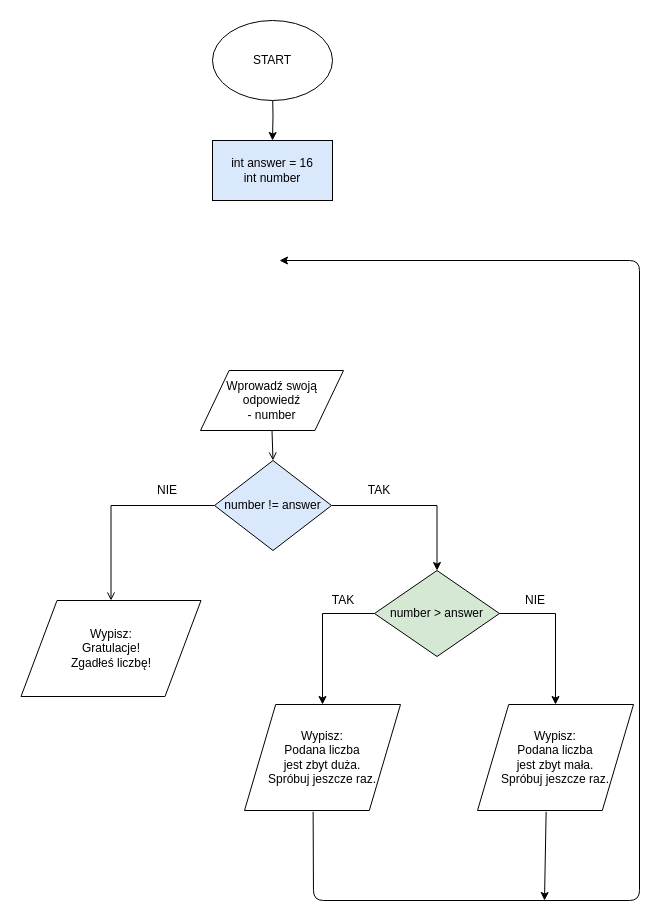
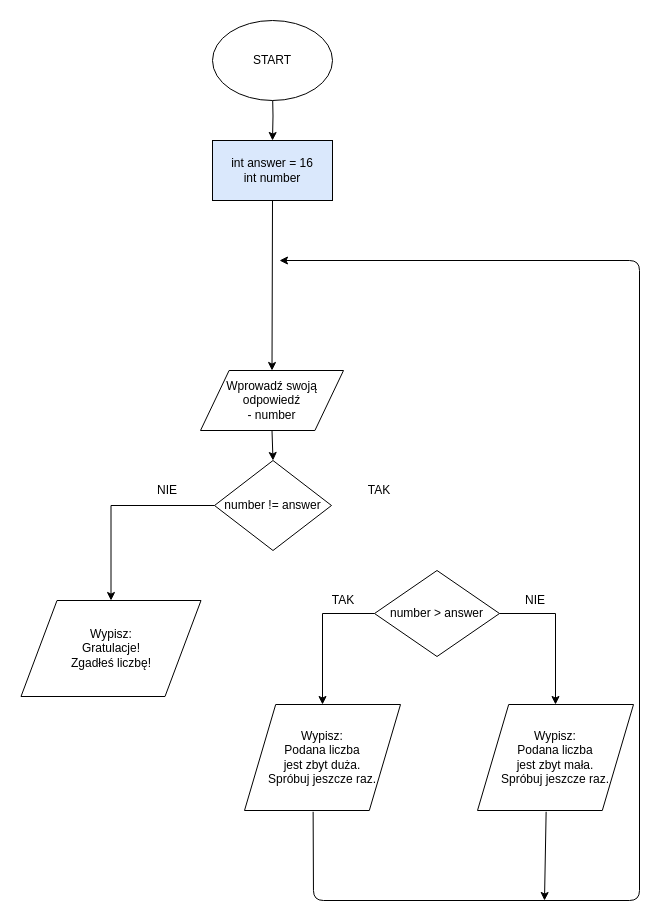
+ <mxCell id="24" value="" style="endArrow=classic;html=1;exitX=0.5;exitY=1;exitDx=0;exitDy=0;entryX=0.5;entryY=0;entryDx=0;entryDy=0;" parent="1" source="3" target="4" edge="1"><mxGeometry width="50" height="50" relative="1" as="geometry"><mxPoint x="169" y="340" as="sourcePoint" /><mxPoint x="219" y="290" as="targetPoint" /></mxGeometry></mxCell>
- <mxCell id="18" value="" style="endArrow=open;html=1;exitX=0.5;exitY=1;exitDx=0;exitDy=0;entryX=0.5;entryY=0;entryDx=0;entryDy=0;" parent="1" source="4" target="10" edge="1"><mxGeometry width="50" height="50" relative="1" as="geometry"><mxPoint x="379" y="370" as="sourcePoint" /><mxPoint x="429" y="320" as="targetPoint" /></mxGeometry></mxCell>
+ <mxCell id="18" value="" style="endArrow=classic;html=1;exitX=0.5;exitY=1;exitDx=0;exitDy=0;entryX=0.5;entryY=0;entryDx=0;entryDy=0;" parent="1" source="4" target="10" edge="1"><mxGeometry width="50" height="50" relative="1" as="geometry"><mxPoint x="379" y="370" as="sourcePoint" /><mxPoint x="429" y="320" as="targetPoint" /></mxGeometry></mxCell>
- <mxCell id="10" value="number != answer" style="rhombus;whiteSpace=wrap;html=1;fillColor=#dae8fc;" parent="1" vertex="1"><mxGeometry x="214" y="460" width="117" height="90" as="geometry" /></mxCell>
+ <mxCell id="10" value="number != answer" style="rhombus;whiteSpace=wrap;html=1;" parent="1" vertex="1"><mxGeometry x="214" y="460" width="117" height="90" as="geometry" /></mxCell>
- <mxCell id="8" style="edgeStyle=orthogonalEdgeStyle;rounded=0;orthogonalLoop=1;jettySize=auto;html=1;exitX=1;exitY=0.5;exitDx=0;exitDy=0;entryX=0.5;entryY=0;entryDx=0;entryDy=0;" parent="1" source="10" target="14" edge="1"><mxGeometry relative="1" as="geometry"><mxPoint x="449" y="670" as="targetPoint" /></mxGeometry></mxCell>
- <mxCell id="9" style="edgeStyle=orthogonalEdgeStyle;rounded=0;orthogonalLoop=1;jettySize=auto;html=1;exitX=0;exitY=0.5;exitDx=0;exitDy=0;entryX=0.5;entryY=0;entryDx=0;entryDy=0;endArrow=open;" parent="1" source="10" target="17" edge="1"><mxGeometry relative="1" as="geometry"><mxPoint x="47.714" y="683.857" as="targetPoint" /></mxGeometry></mxCell>
+ <mxCell id="9" style="edgeStyle=orthogonalEdgeStyle;rounded=0;orthogonalLoop=1;jettySize=auto;html=1;exitX=0;exitY=0.5;exitDx=0;exitDy=0;entryX=0.5;entryY=0;entryDx=0;entryDy=0;" parent="1" source="10" target="17" edge="1"><mxGeometry relative="1" as="geometry"><mxPoint x="47.714" y="683.857" as="targetPoint" /></mxGeometry></mxCell>
- <mxCell id="14" value="number &amp;gt; answer&lt;br&gt;" style="rhombus;whiteSpace=wrap;html=1;fillColor=#d5e8d4;" parent="1" vertex="1"><mxGeometry x="374" y="570" width="125" height="86" as="geometry" /></mxCell>
+ <mxCell id="14" value="number &amp;gt; answer&lt;br&gt;" style="rhombus;whiteSpace=wrap;html=1;" parent="1" vertex="1"><mxGeometry x="374" y="570" width="125" height="86" as="geometry" /></mxCell>
